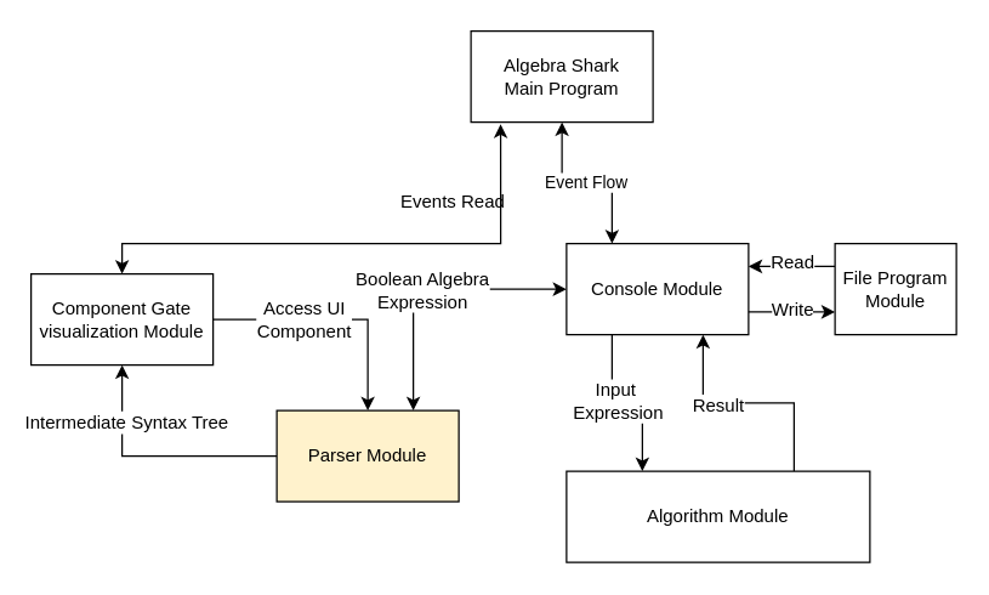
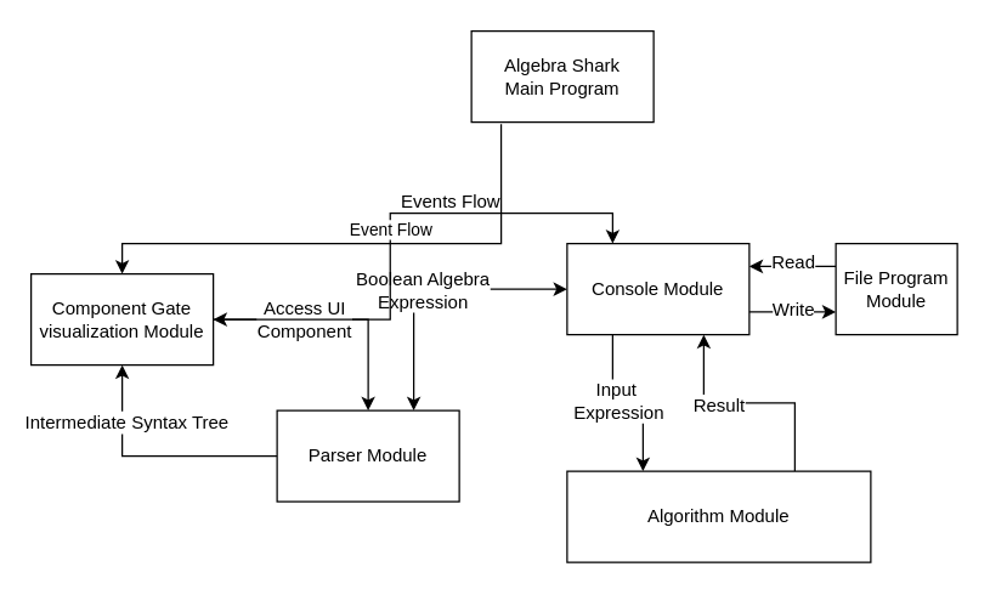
- <mxCell id="2" style="edgeStyle=orthogonalEdgeStyle;rounded=0;orthogonalLoop=1;jettySize=auto;html=1;entryX=0.163;entryY=1.023;entryDx=0;entryDy=0;entryPerimeter=0;startArrow=classic;startFill=1;" parent="1" source="5" target="6" edge="1"><mxGeometry relative="1" as="geometry"><Array as="points"><mxPoint x="80" y="160" /><mxPoint x="330" y="160" /></Array></mxGeometry></mxCell>
+ <mxCell id="2" style="edgeStyle=orthogonalEdgeStyle;rounded=0;orthogonalLoop=1;jettySize=auto;html=1;entryX=0.163;entryY=1.023;entryDx=0;entryDy=0;entryPerimeter=0;startArrow=classic;startFill=1;endArrow=none;" parent="1" source="5" target="6" edge="1"><mxGeometry relative="1" as="geometry"><Array as="points"><mxPoint x="80" y="160" /><mxPoint x="330" y="160" /></Array></mxGeometry></mxCell>
- <mxCell id="15" value="Event Flow" style="edgeStyle=orthogonalEdgeStyle;rounded=0;orthogonalLoop=1;jettySize=auto;html=1;exitX=0.25;exitY=0;exitDx=0;exitDy=0;entryX=0.5;entryY=1;entryDx=0;entryDy=0;startArrow=classic;startFill=1;endArrow=classic;endFill=1;" parent="1" source="18" target="6" edge="1"><mxGeometry relative="1" as="geometry" /></mxCell>
+ <mxCell id="15" value="Event Flow" style="edgeStyle=orthogonalEdgeStyle;rounded=0;orthogonalLoop=1;jettySize=auto;html=1;exitX=0.25;exitY=0;exitDx=0;exitDy=0;startArrow=classic;startFill=1;endArrow=classic;endFill=1;" parent="1" source="18" target="5" edge="1"><mxGeometry relative="1" as="geometry" /></mxCell>
- <mxCell id="12" value="Events Read" style="text;html=1;resizable=0;points=[];autosize=1;align=left;verticalAlign=top;spacingTop=-4;" parent="1" vertex="1"><mxGeometry x="262" y="123" width="80" height="10" as="geometry" /></mxCell>
+ <mxCell id="12" value="Events Flow" style="text;html=1;resizable=0;points=[];autosize=1;align=left;verticalAlign=top;spacingTop=-4;" parent="1" vertex="1"><mxGeometry x="262" y="123" width="80" height="10" as="geometry" /></mxCell>
- <mxCell id="11" value="Parser Module" style="rounded=0;whiteSpace=wrap;html=1;fillColor=#fff2cc;" parent="1" vertex="1"><mxGeometry x="182" y="270" width="120" height="60" as="geometry" /></mxCell>
+ <mxCell id="11" value="Parser Module" style="rounded=0;whiteSpace=wrap;html=1;" parent="1" vertex="1"><mxGeometry x="182" y="270" width="120" height="60" as="geometry" /></mxCell>
